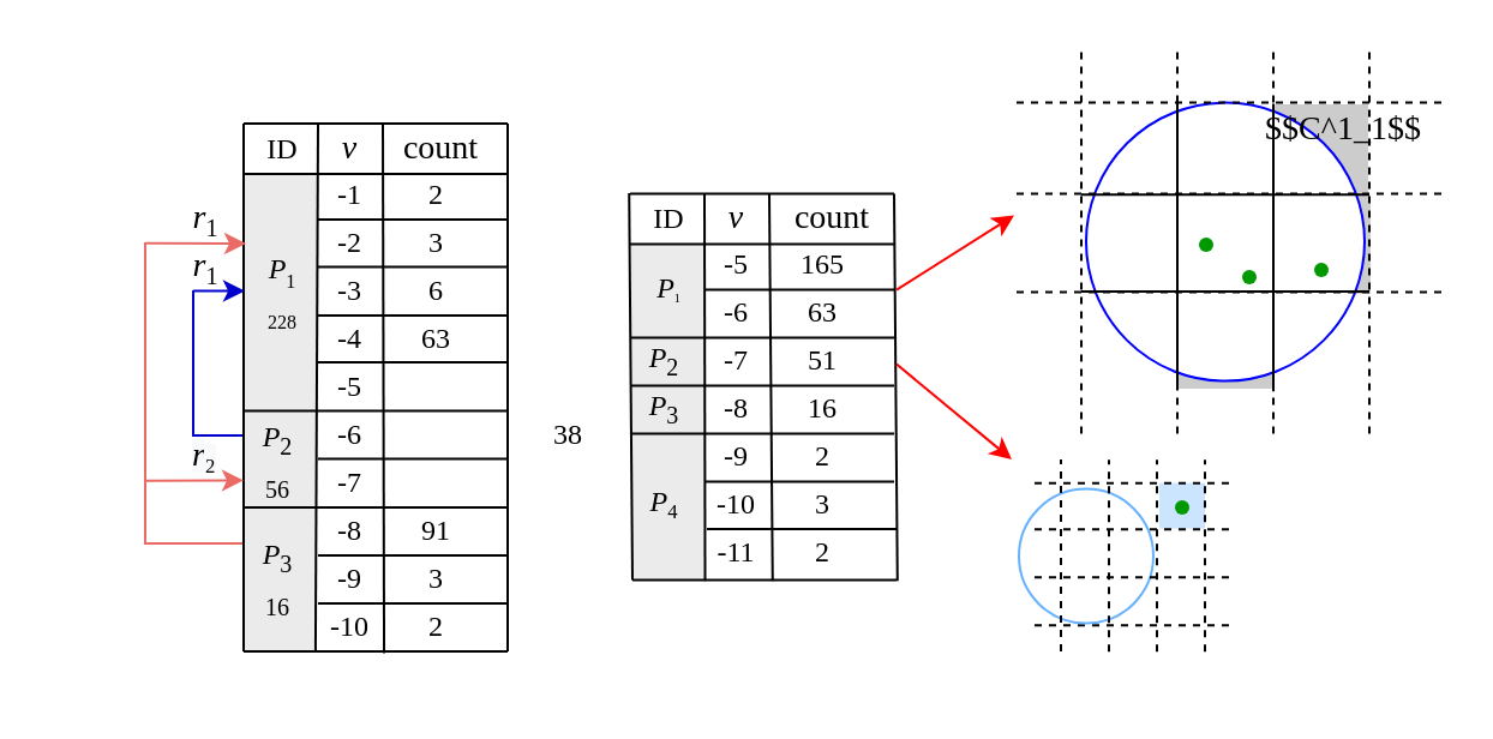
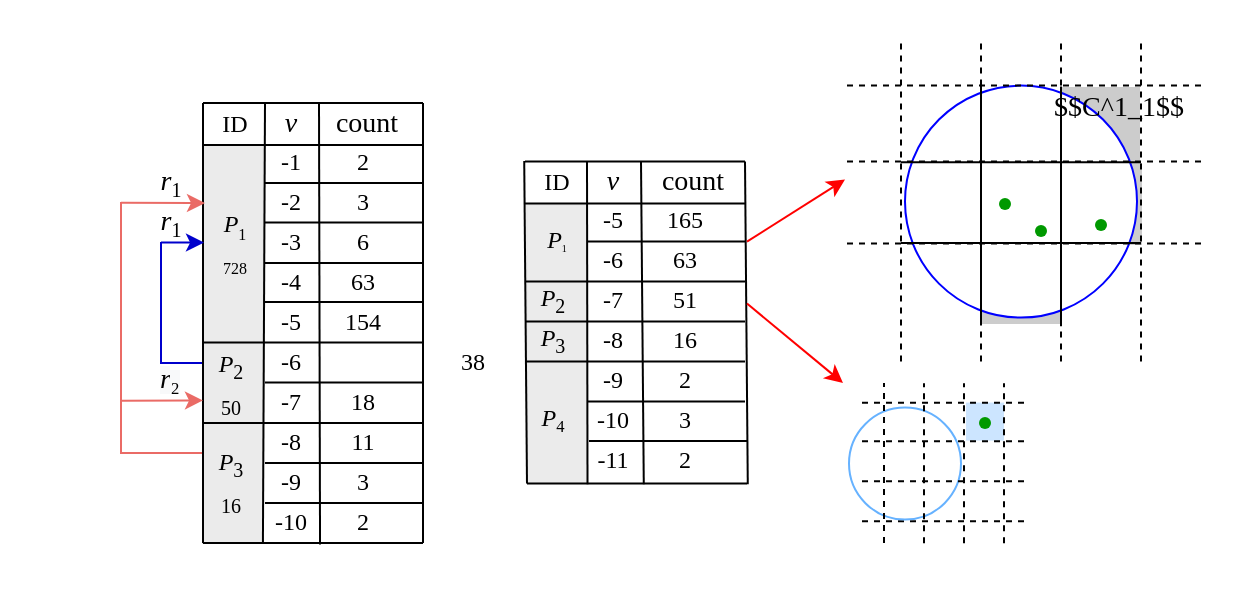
- <mxCell id="19" value="&lt;font face=&quot;Times New Roman&quot;&gt;&lt;span style=&quot;font-size: 12px&quot;&gt;&lt;i&gt;P&lt;/i&gt;&lt;/span&gt;&lt;sub&gt;&lt;font style=&quot;font-size: 8px&quot;&gt;1&lt;br&gt;228&lt;br&gt;&lt;/font&gt;&lt;/sub&gt;&lt;/font&gt;" style="text;html=1;align=center;verticalAlign=middle;resizable=0;points=[];autosize=1;strokeColor=none;" parent="1" vertex="1"><mxGeometry x="102" y="102" width="30" height="40" as="geometry" /></mxCell>
+ <mxCell id="19" value="&lt;font face=&quot;Times New Roman&quot;&gt;&lt;span style=&quot;font-size: 12px&quot;&gt;&lt;i&gt;P&lt;/i&gt;&lt;/span&gt;&lt;sub&gt;&lt;font style=&quot;font-size: 8px&quot;&gt;1&lt;br&gt;728&lt;br&gt;&lt;/font&gt;&lt;/sub&gt;&lt;/font&gt;" style="text;html=1;align=center;verticalAlign=middle;resizable=0;points=[];autosize=1;strokeColor=none;" parent="1" vertex="1"><mxGeometry x="102" y="102" width="30" height="40" as="geometry" /></mxCell>
+ <mxCell id="35" value="&lt;font face=&quot;Times New Roman&quot;&gt;154&lt;/font&gt;" style="text;html=1;align=center;verticalAlign=middle;resizable=0;points=[];autosize=1;strokeColor=none;" parent="1" vertex="1"><mxGeometry x="166" y="151" width="30" height="20" as="geometry" /></mxCell>
- <mxCell id="32" value="&lt;font style=&quot;font-size: 12px&quot; face=&quot;Times New Roman&quot;&gt;&lt;i&gt;P&lt;/i&gt;&lt;sub&gt;2&lt;br&gt;56&lt;br&gt;&lt;/sub&gt;&lt;/font&gt;" style="text;html=1;align=center;verticalAlign=middle;resizable=0;points=[];autosize=1;strokeColor=none;" parent="1" vertex="1"><mxGeometry x="100" y="172" width="30" height="40" as="geometry" /></mxCell>
+ <mxCell id="32" value="&lt;font style=&quot;font-size: 12px&quot; face=&quot;Times New Roman&quot;&gt;&lt;i&gt;P&lt;/i&gt;&lt;sub&gt;2&lt;br&gt;50&lt;br&gt;&lt;/sub&gt;&lt;/font&gt;" style="text;html=1;align=center;verticalAlign=middle;resizable=0;points=[];autosize=1;strokeColor=none;" parent="1" vertex="1"><mxGeometry x="100" y="172" width="30" height="40" as="geometry" /></mxCell>
+ <mxCell id="40" value="&lt;font face=&quot;Times New Roman&quot;&gt;18&lt;/font&gt;" style="text;html=1;align=center;verticalAlign=middle;resizable=0;points=[];autosize=1;strokeColor=none;" parent="1" vertex="1"><mxGeometry x="166" y="191" width="30" height="20" as="geometry" /></mxCell>
- <mxCell id="48" value="&lt;font face=&quot;Times New Roman&quot;&gt;91&lt;/font&gt;" style="text;html=1;align=center;verticalAlign=middle;resizable=0;points=[];autosize=1;strokeColor=none;" parent="1" vertex="1"><mxGeometry x="166" y="211" width="30" height="20" as="geometry" /></mxCell>
+ <mxCell id="48" value="&lt;font face=&quot;Times New Roman&quot;&gt;11&lt;/font&gt;" style="text;html=1;align=center;verticalAlign=middle;resizable=0;points=[];autosize=1;strokeColor=none;" parent="1" vertex="1"><mxGeometry x="166" y="211" width="30" height="20" as="geometry" /></mxCell>
